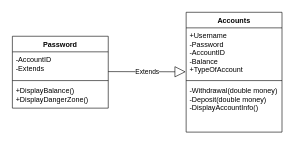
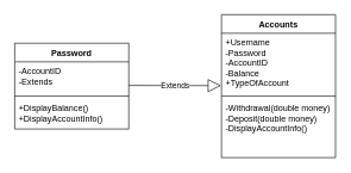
- <mxCell id="10" value="+DisplayBalance()&#10;+DisplayDangerZone()&#10;" style="text;strokeColor=none;fillColor=none;align=left;verticalAlign=top;spacingLeft=4;spacingRight=4;overflow=hidden;rotatable=0;points=[[0,0.5],[1,0.5]];portConstraint=eastwest;" parent="6" vertex="1"><mxGeometry y="78" width="160" height="42" as="geometry" /></mxCell>
+ <mxCell id="10" value="+DisplayBalance()&#10;+DisplayAccountInfo()&#10;" style="text;strokeColor=none;fillColor=none;align=left;verticalAlign=top;spacingLeft=4;spacingRight=4;overflow=hidden;rotatable=0;points=[[0,0.5],[1,0.5]];portConstraint=eastwest;" parent="6" vertex="1"><mxGeometry y="78" width="160" height="42" as="geometry" /></mxCell>
